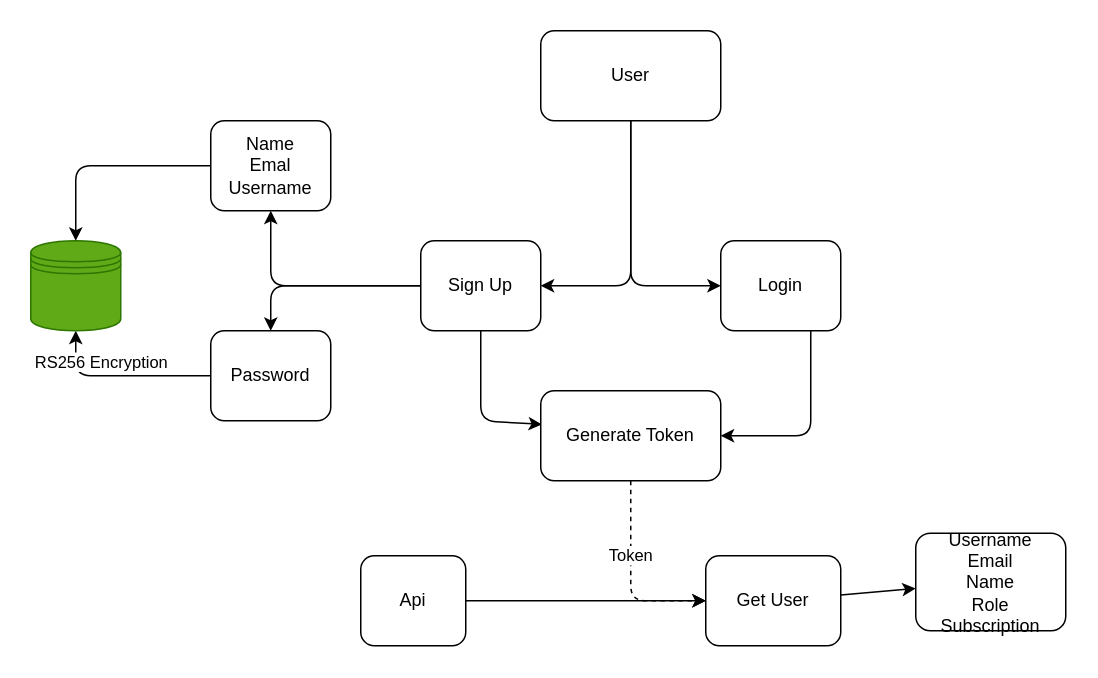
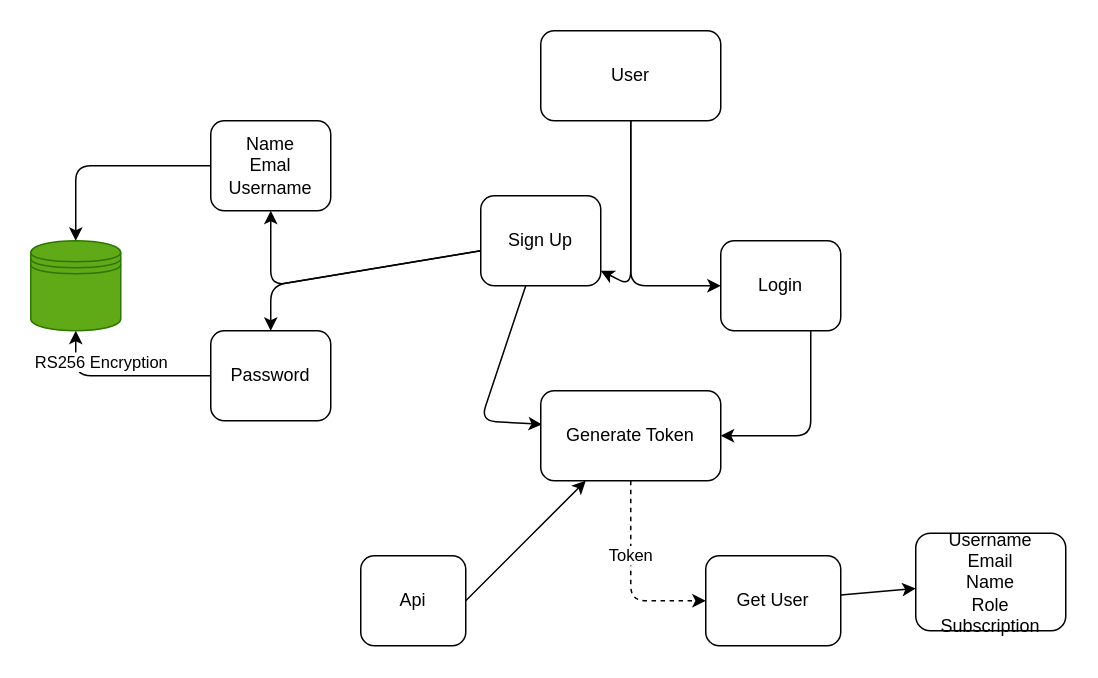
- <mxCell id="8" value="Sign Up" style="whiteSpace=wrap;html=1;rounded=1;" parent="1" vertex="1"><mxGeometry x="280" y="160" width="80" height="60" as="geometry" /></mxCell>
+ <mxCell id="8" value="Sign Up" style="whiteSpace=wrap;html=1;rounded=1;" parent="1" vertex="1"><mxGeometry x="320" y="130" width="80" height="60" as="geometry" /></mxCell>
- <mxCell id="19" style="edgeStyle=none;html=1;exitX=1;exitY=0.5;exitDx=0;exitDy=0;entryX=0;entryY=0.5;entryDx=0;entryDy=0;" edge="1" parent="1" source="20" target="22"><mxGeometry relative="1" as="geometry" /></mxCell>
+ <mxCell id="19" style="edgeStyle=none;html=1;exitX=1;exitY=0.5;exitDx=0;exitDy=0;" edge="1" parent="1" source="20" target="16"><mxGeometry relative="1" as="geometry" /></mxCell>
